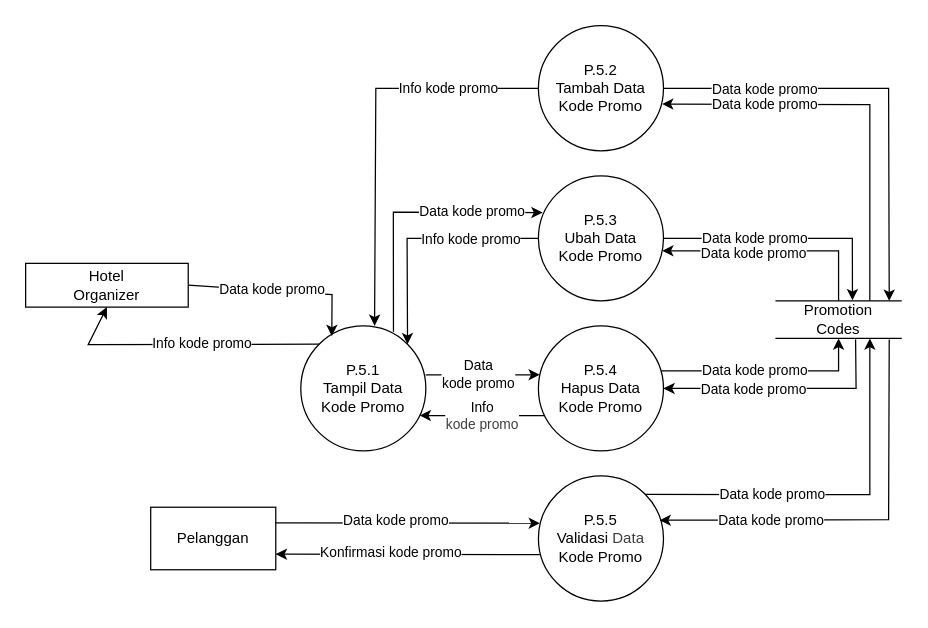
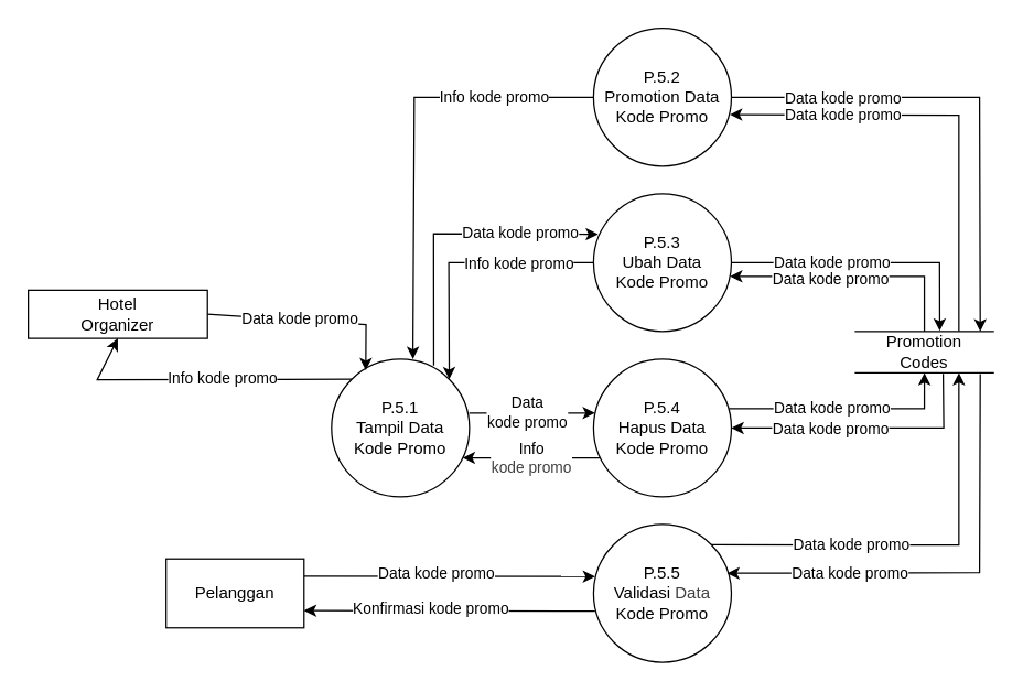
- <mxCell id="5" value="P.5.2&lt;div&gt;Tambah Data&lt;/div&gt;&lt;div&gt;Kode Promo&lt;/div&gt;" style="shape=ellipse;html=1;dashed=0;whiteSpace=wrap;aspect=fixed;perimeter=ellipsePerimeter;" vertex="1" parent="1"><mxGeometry x="430" y="20" width="100" height="100" as="geometry" /></mxCell>
+ <mxCell id="5" value="P.5.2&lt;div&gt;Promotion Data&lt;/div&gt;&lt;div&gt;Kode Promo&lt;/div&gt;" style="shape=ellipse;html=1;dashed=0;whiteSpace=wrap;aspect=fixed;perimeter=ellipsePerimeter;" vertex="1" parent="1"><mxGeometry x="430" y="20" width="100" height="100" as="geometry" /></mxCell>
